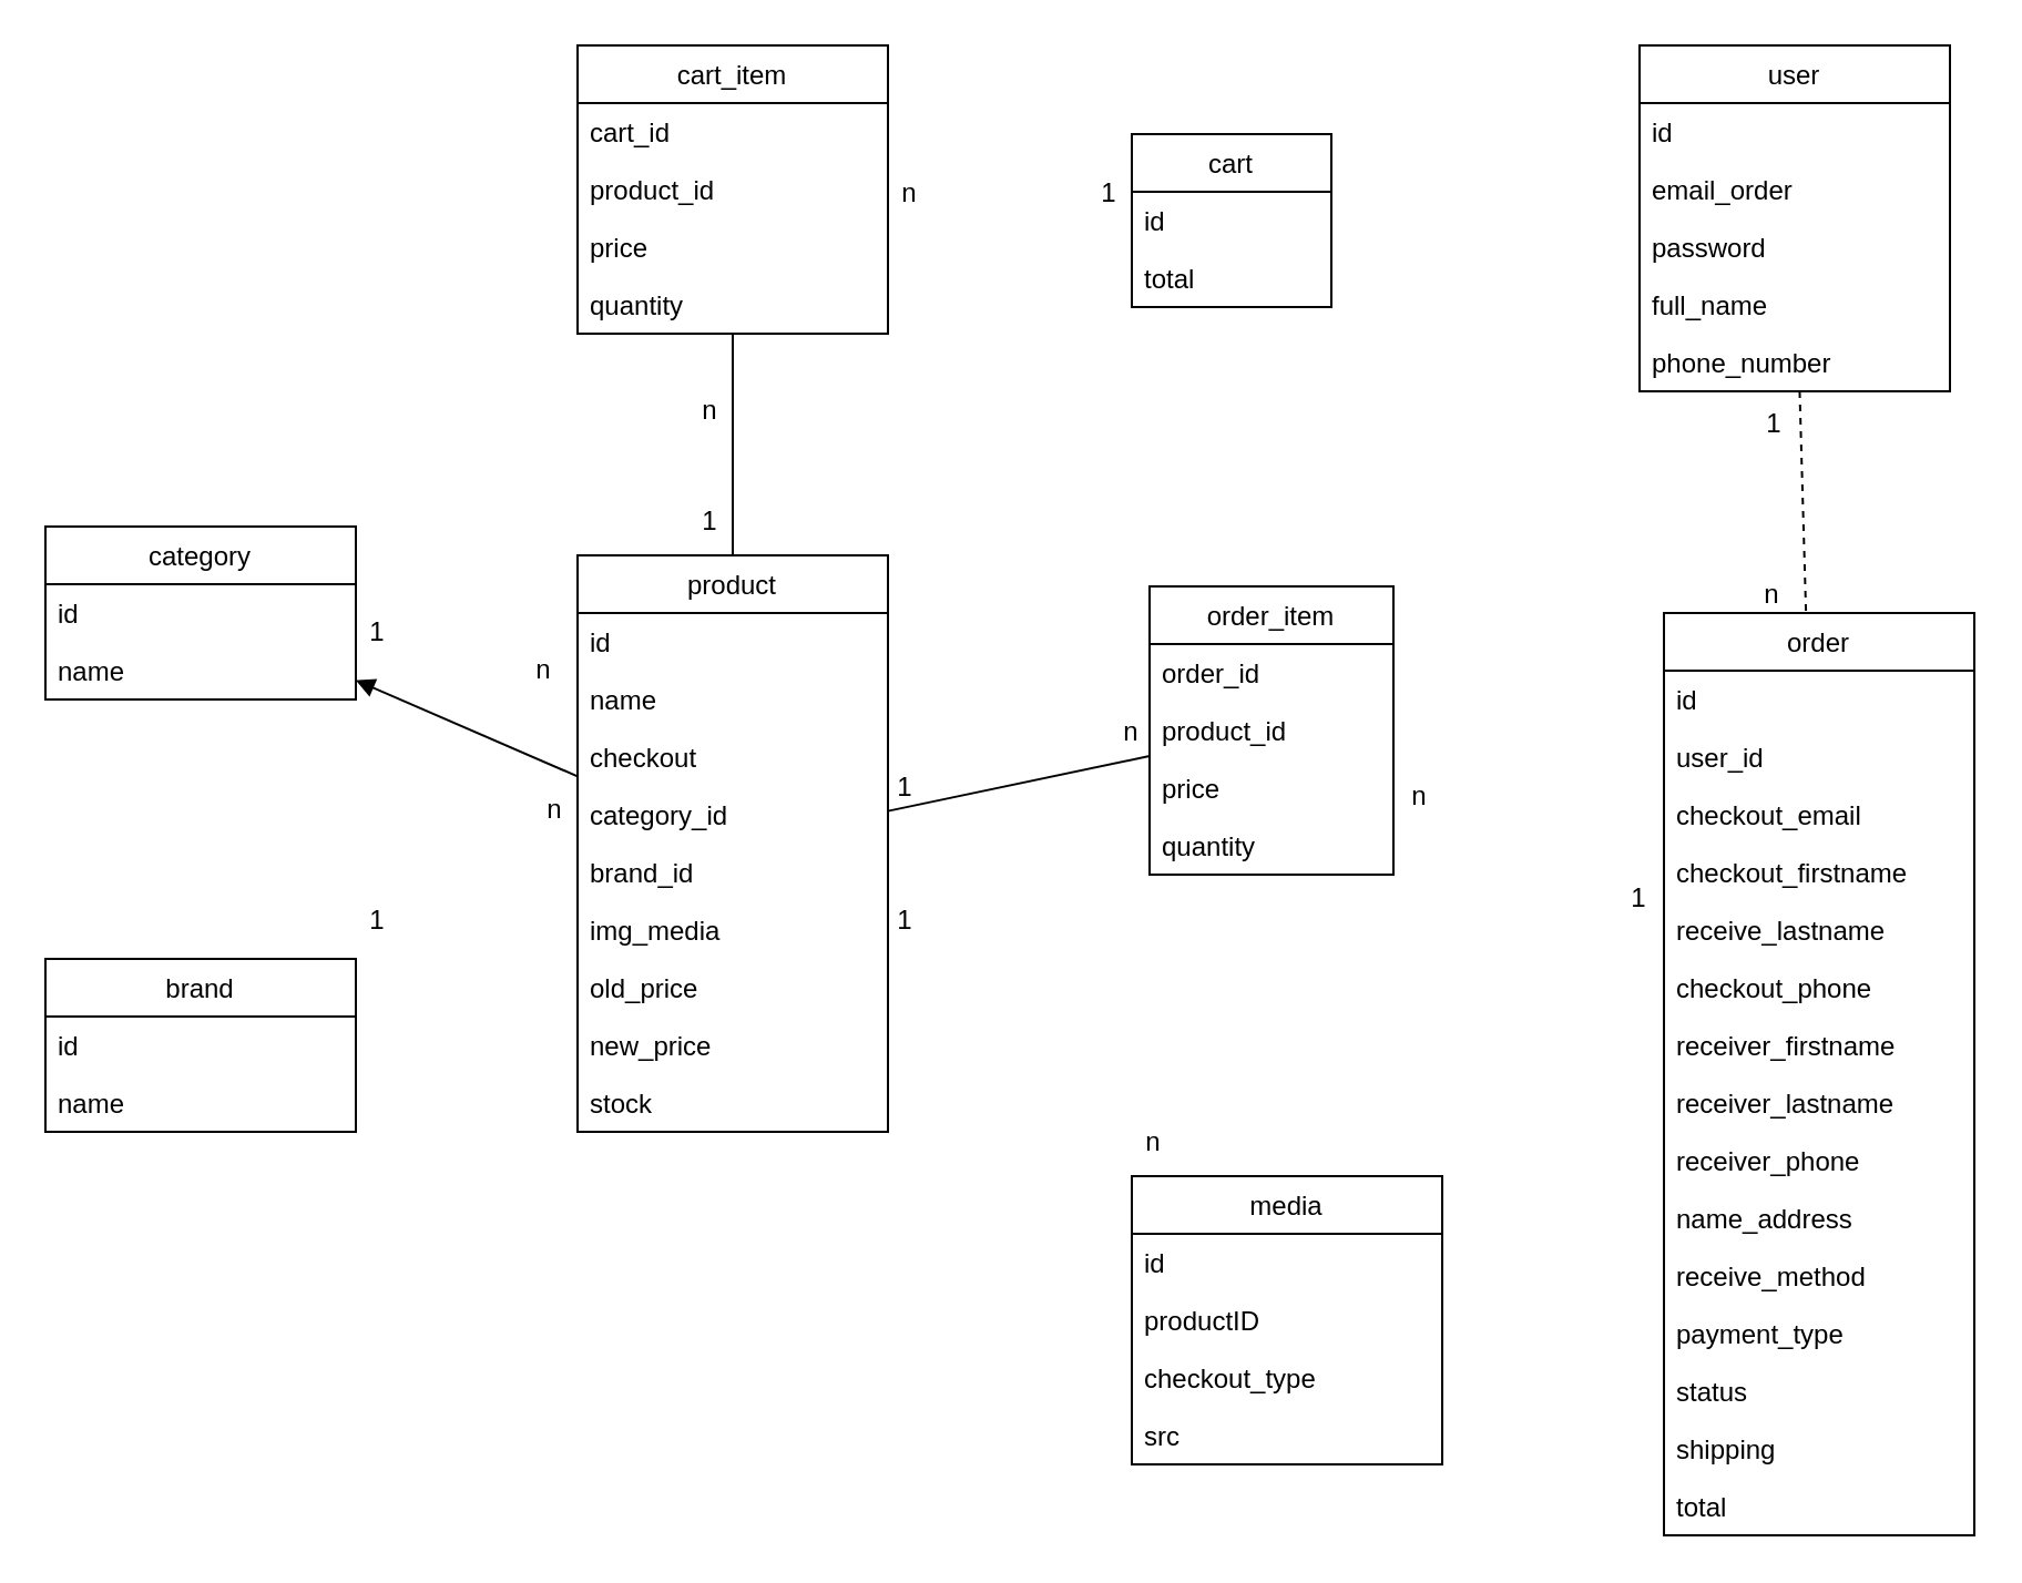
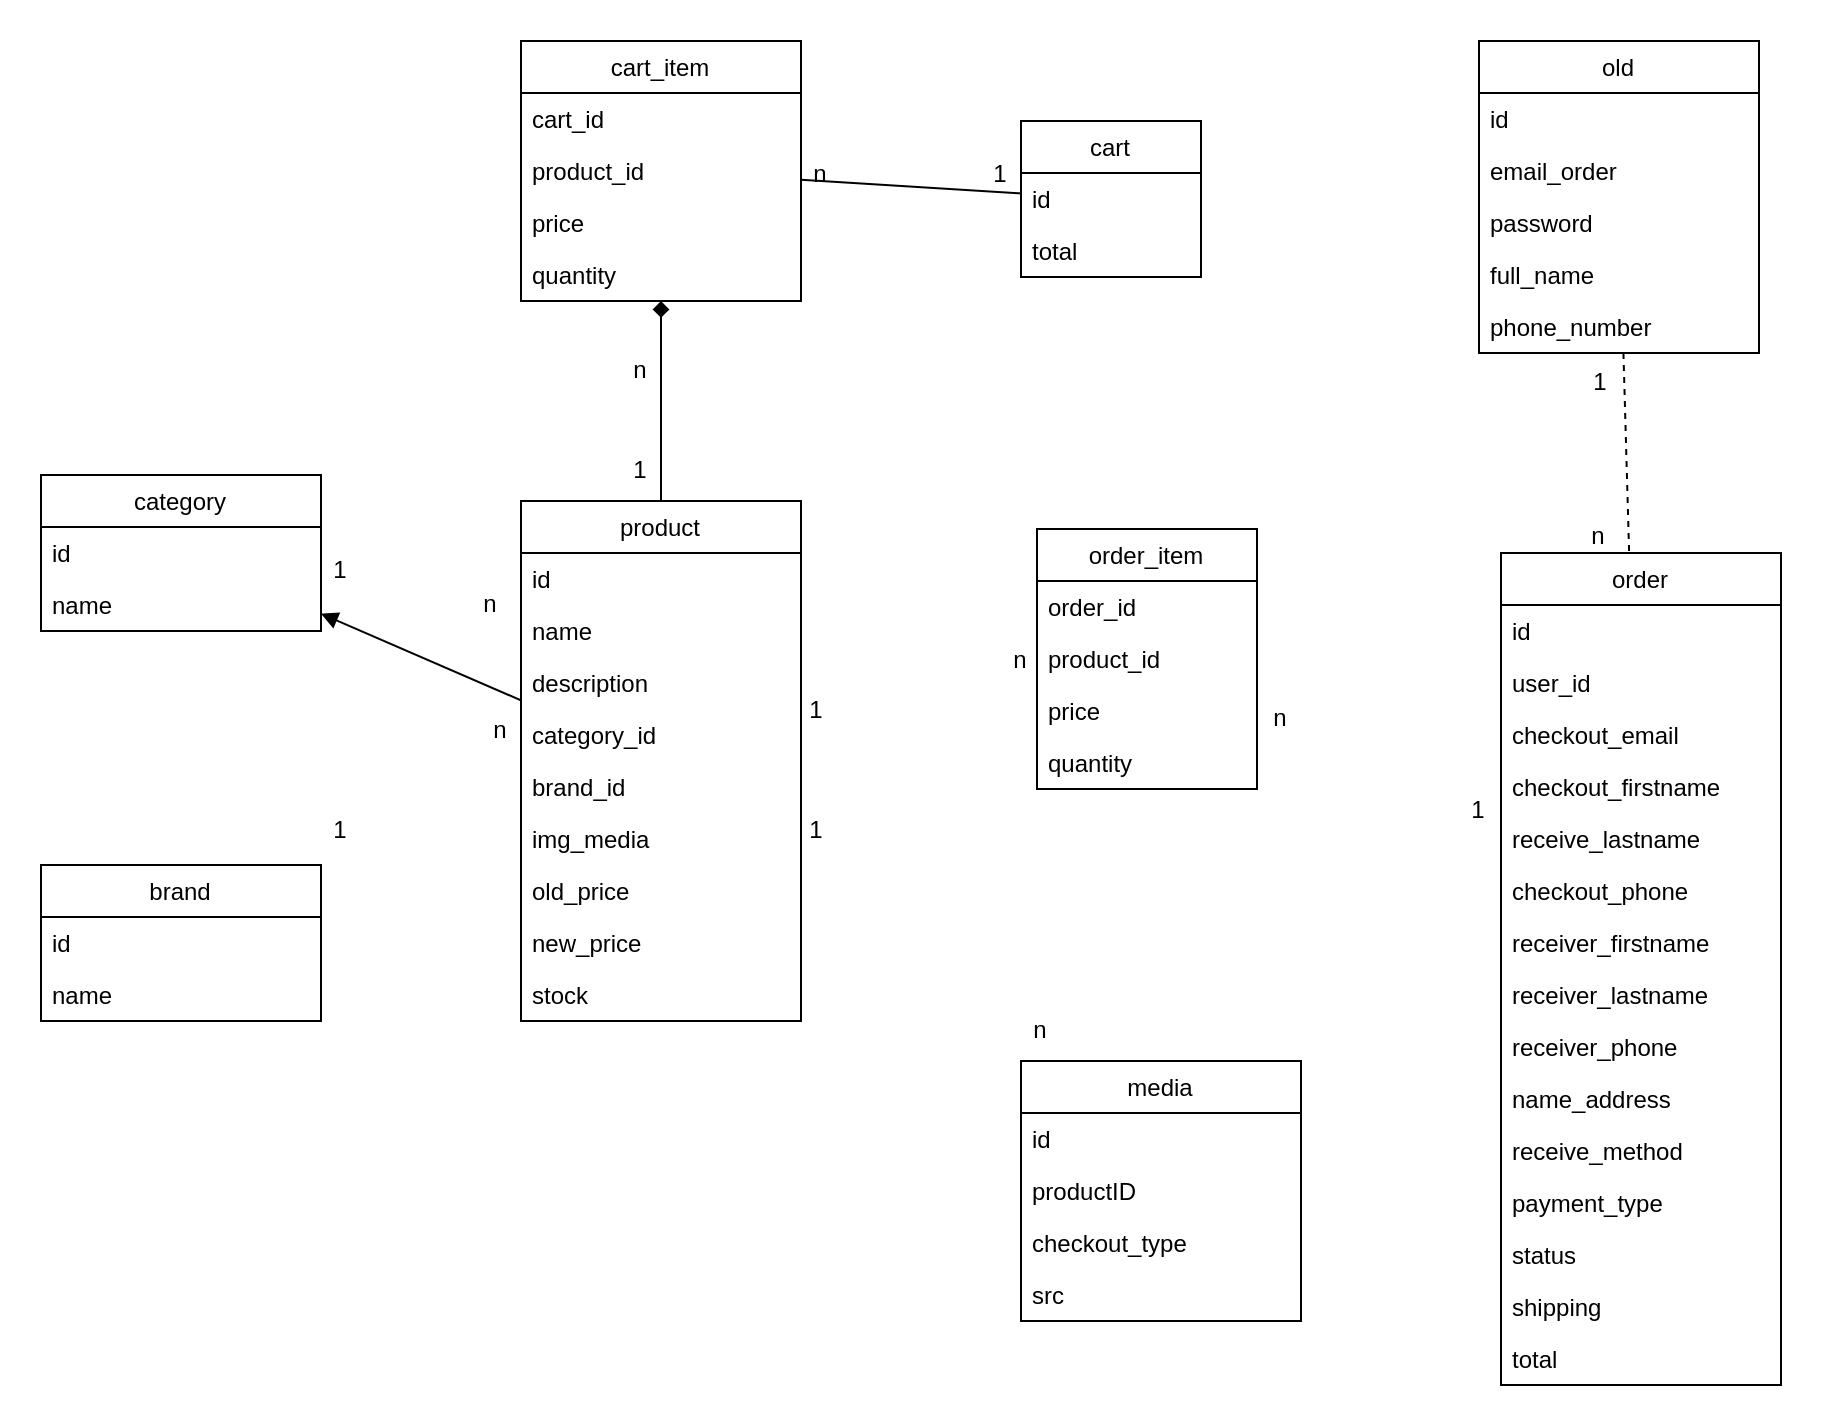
- <mxCell id="2" value="user" style="swimlane;fontStyle=0;childLayout=stackLayout;horizontal=1;startSize=26;fillColor=none;horizontalStack=0;resizeParent=1;resizeParentMax=0;resizeLast=0;collapsible=1;marginBottom=0;" parent="1" vertex="1"><mxGeometry x="739" width="140" height="156" as="geometry" y="20" /></mxCell>
+ <mxCell id="2" value="old" style="swimlane;fontStyle=0;childLayout=stackLayout;horizontal=1;startSize=26;fillColor=none;horizontalStack=0;resizeParent=1;resizeParentMax=0;resizeLast=0;collapsible=1;marginBottom=0;" parent="1" vertex="1"><mxGeometry x="739" width="140" height="156" as="geometry" y="20" /></mxCell>
+ <mxCell id="16" value="" style="endArrow=none;html=1;rounded=0;" parent="1" source="13" target="8" edge="1"><mxGeometry width="50" height="50" relative="1" as="geometry"><mxPoint x="350" y="430" as="sourcePoint" /><mxPoint x="400" y="380" as="targetPoint" /></mxGeometry></mxCell>
- <mxCell id="35" value="" style="endArrow=none;html=1;rounded=0;" parent="1" source="19" target="8" edge="1"><mxGeometry width="50" height="50" relative="1" as="geometry"><mxPoint x="310" y="360" as="sourcePoint" /><mxPoint x="360" y="310" as="targetPoint" /></mxGeometry></mxCell>
+ <mxCell id="35" value="" style="endArrow=diamond;html=1;rounded=0;" parent="1" source="19" target="8" edge="1"><mxGeometry width="50" height="50" relative="1" as="geometry"><mxPoint x="310" y="360" as="sourcePoint" /><mxPoint x="360" y="310" as="targetPoint" /></mxGeometry></mxCell>
- <mxCell id="22" value="checkout" style="text;strokeColor=none;fillColor=none;align=left;verticalAlign=top;spacingLeft=4;spacingRight=4;overflow=hidden;rotatable=0;points=[[0,0.5],[1,0.5]];portConstraint=eastwest;" parent="19" vertex="1"><mxGeometry y="78" width="140" height="26" as="geometry" /></mxCell>
+ <mxCell id="22" value="description" style="text;strokeColor=none;fillColor=none;align=left;verticalAlign=top;spacingLeft=4;spacingRight=4;overflow=hidden;rotatable=0;points=[[0,0.5],[1,0.5]];portConstraint=eastwest;" parent="19" vertex="1"><mxGeometry y="78" width="140" height="26" as="geometry" /></mxCell>
- <mxCell id="64" value="" style="endArrow=none;html=1;rounded=0;" parent="1" source="43" target="19" edge="1"><mxGeometry width="50" height="50" relative="1" as="geometry"><mxPoint x="518" y="349.999" as="sourcePoint" /><mxPoint x="388" y="350.481" as="targetPoint" /></mxGeometry></mxCell>
